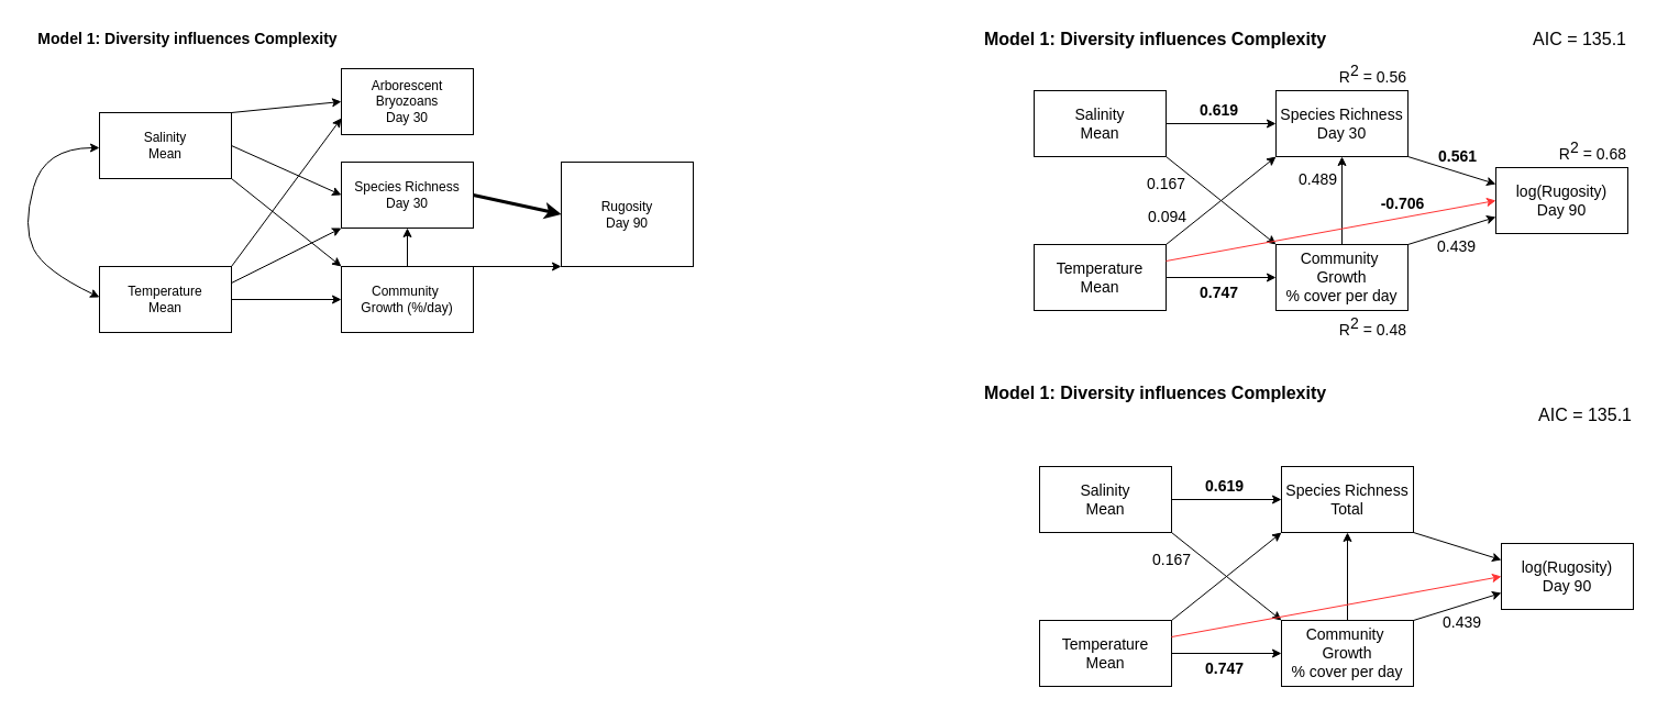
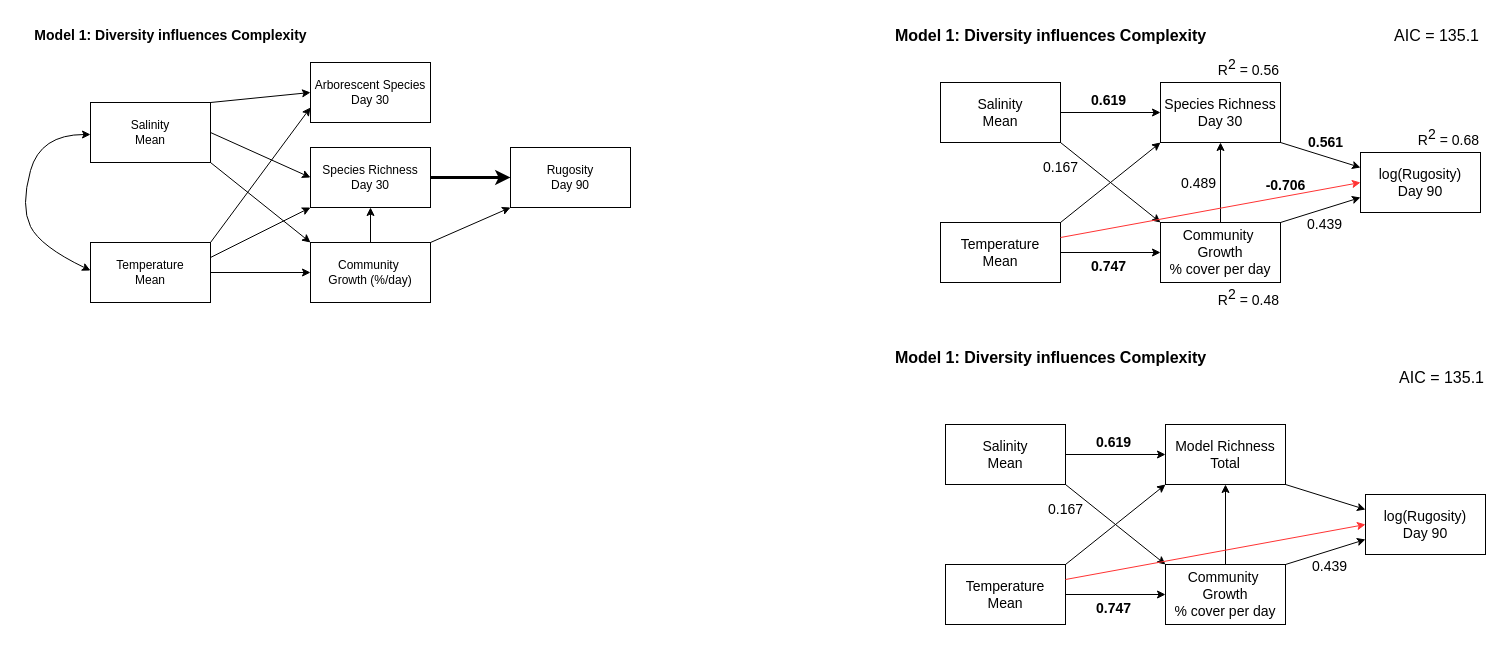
- <mxCell id="41" value="Arborescent Bryozoans&lt;div&gt;Day 30&lt;/div&gt;" style="rounded=0;whiteSpace=wrap;html=1;" vertex="1" parent="1"><mxGeometry x="310" y="62" width="120" height="60" as="geometry" /></mxCell>
+ <mxCell id="41" value="Arborescent Species&lt;div&gt;Day 30&lt;/div&gt;" style="rounded=0;whiteSpace=wrap;html=1;" vertex="1" parent="1"><mxGeometry x="310" y="62" width="120" height="60" as="geometry" /></mxCell>
- <mxCell id="36" value="0.489" style="text;html=1;align=center;verticalAlign=middle;resizable=0;points=[];autosize=1;strokeColor=none;fillColor=none;fontSize=14;" vertex="1" parent="1"><mxGeometry x="1168" y="148" width="60" height="30" as="geometry" /></mxCell>
+ <mxCell id="36" value="0.489" style="text;html=1;align=center;verticalAlign=middle;resizable=0;points=[];autosize=1;strokeColor=none;fillColor=none;fontSize=14;" vertex="1" parent="1"><mxGeometry x="1168" y="168" width="60" height="30" as="geometry" /></mxCell>
- <mxCell id="37" value="-0.706" style="text;html=1;align=center;verticalAlign=middle;resizable=0;points=[];autosize=1;strokeColor=none;fillColor=none;fontStyle=1;fontSize=14;" vertex="1" parent="1"><mxGeometry x="1245" y="170" width="60" height="30" as="geometry" /></mxCell>
+ <mxCell id="37" value="-0.706" style="text;html=1;align=center;verticalAlign=middle;resizable=0;points=[];autosize=1;strokeColor=none;fillColor=none;fontStyle=1;fontSize=14;" vertex="1" parent="1"><mxGeometry x="1255" y="170" width="60" height="30" as="geometry" /></mxCell>
- <mxCell id="7" value="Rugosity&lt;div&gt;Day 90&lt;/div&gt;" style="whiteSpace=wrap;html=1;rounded=0;" vertex="1" parent="1"><mxGeometry x="510" y="147" width="120" height="95" as="geometry" /></mxCell>
+ <mxCell id="7" value="Rugosity&lt;div&gt;Day 90&lt;/div&gt;" style="whiteSpace=wrap;html=1;rounded=0;" vertex="1" parent="1"><mxGeometry x="510" y="147" width="120" height="60" as="geometry" /></mxCell>
- <mxCell id="40" value="0.094" style="text;html=1;align=center;verticalAlign=middle;resizable=0;points=[];autosize=1;strokeColor=none;fillColor=none;fontSize=14;" vertex="1" parent="1"><mxGeometry x="1031" y="182" width="60" height="30" as="geometry" /></mxCell>
- <mxCell id="47" value="Species Richness&lt;div style=&quot;font-size: 14px;&quot;&gt;Total&lt;/div&gt;" style="whiteSpace=wrap;html=1;rounded=0;fontSize=14;" vertex="1" parent="1"><mxGeometry x="1165" y="424" width="120" height="60" as="geometry" /></mxCell>
+ <mxCell id="47" value="Model Richness&lt;div style=&quot;font-size: 14px;&quot;&gt;Total&lt;/div&gt;" style="whiteSpace=wrap;html=1;rounded=0;fontSize=14;" vertex="1" parent="1"><mxGeometry x="1165" y="424" width="120" height="60" as="geometry" /></mxCell>
